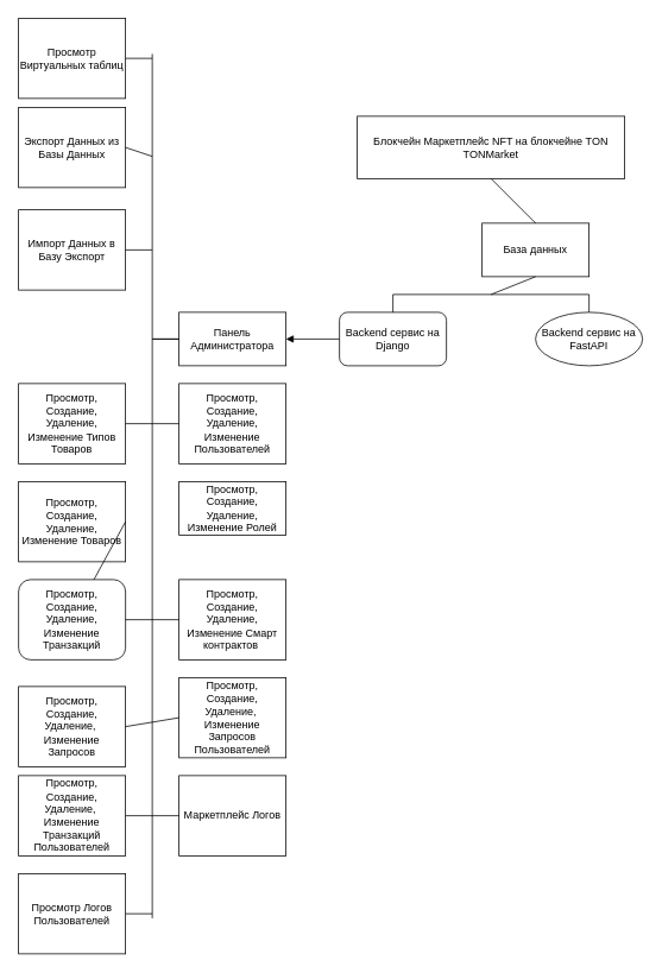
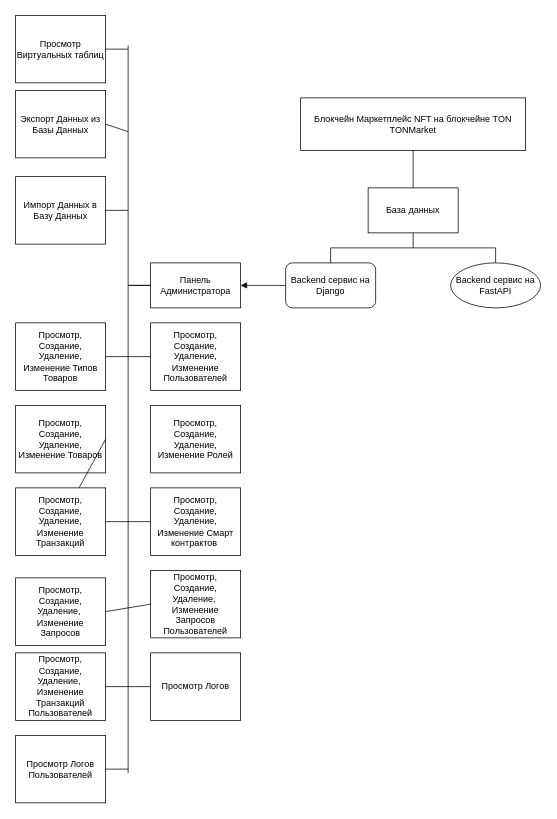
- <mxCell id="22" value="Импорт Данных в Базу Экспорт" style="rounded=0;whiteSpace=wrap;html=1;" vertex="1" parent="1"><mxGeometry x="20" y="235" width="120" height="90" as="geometry" /></mxCell>
+ <mxCell id="22" value="Импорт Данных в Базу Данных" style="rounded=0;whiteSpace=wrap;html=1;" vertex="1" parent="1"><mxGeometry x="20" y="235" width="120" height="90" as="geometry" /></mxCell>
- <mxCell id="3" value="База данных" style="rounded=0;whiteSpace=wrap;html=1;" vertex="1" parent="1"><mxGeometry x="540" y="250" width="120" height="60" as="geometry" /></mxCell>
+ <mxCell id="3" value="База данных" style="rounded=0;whiteSpace=wrap;html=1;" vertex="1" parent="1"><mxGeometry x="490" y="250" width="120" height="60" as="geometry" /></mxCell>
- <mxCell id="13" value="Просмотр, Создание, Удаление, Изменение Ролей" style="rounded=0;whiteSpace=wrap;html=1;" vertex="1" parent="1"><mxGeometry x="200" y="540" width="120" height="60" as="geometry" /></mxCell>
+ <mxCell id="13" value="Просмотр, Создание, Удаление, Изменение Ролей" style="rounded=0;whiteSpace=wrap;html=1;" vertex="1" parent="1"><mxGeometry x="200" y="540" width="120" height="90" as="geometry" /></mxCell>
- <mxCell id="15" value="Просмотр, Создание, Удаление, Изменение Транзакций" style="whiteSpace=wrap;html=1;rounded=1;" vertex="1" parent="1"><mxGeometry x="20" y="650" width="120" height="90" as="geometry" /></mxCell>
+ <mxCell id="15" value="Просмотр, Создание, Удаление, Изменение Транзакций" style="rounded=0;whiteSpace=wrap;html=1;" vertex="1" parent="1"><mxGeometry x="20" y="650" width="120" height="90" as="geometry" /></mxCell>
- <mxCell id="18" value="Маркетплейс Логов" style="rounded=0;whiteSpace=wrap;html=1;" vertex="1" parent="1"><mxGeometry x="200" y="870" width="120" height="90" as="geometry" /></mxCell>
+ <mxCell id="18" value="Просмотр Логов" style="rounded=0;whiteSpace=wrap;html=1;" vertex="1" parent="1"><mxGeometry x="200" y="870" width="120" height="90" as="geometry" /></mxCell>
